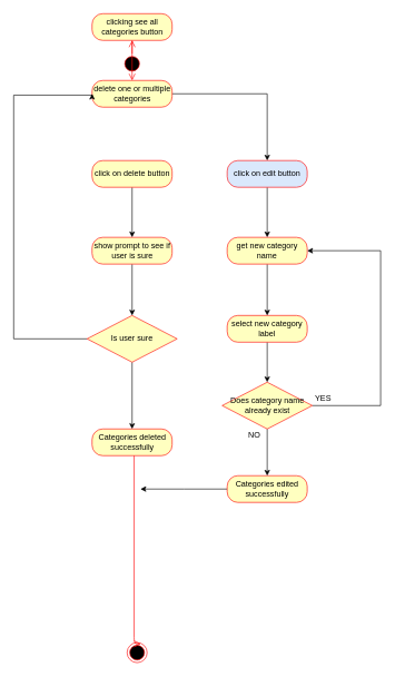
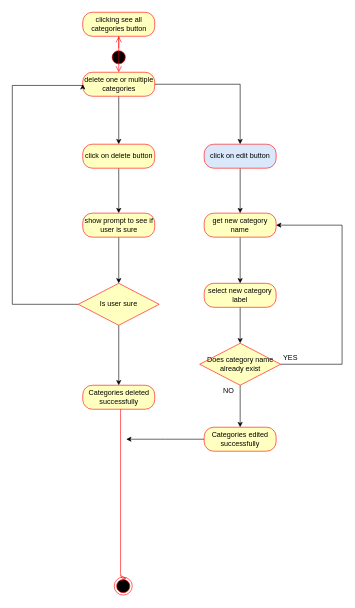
+ <mxCell id="5" value="" style="edgeStyle=orthogonalEdgeStyle;rounded=0;orthogonalLoop=1;jettySize=auto;html=1;" edge="1" parent="1" source="7" target="9"><mxGeometry relative="1" as="geometry" /></mxCell>
